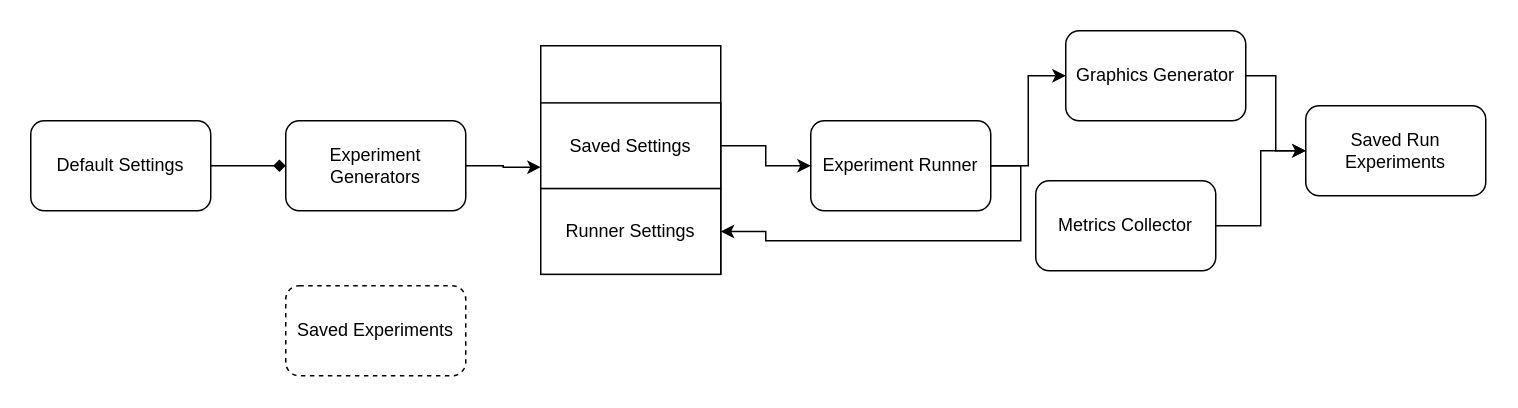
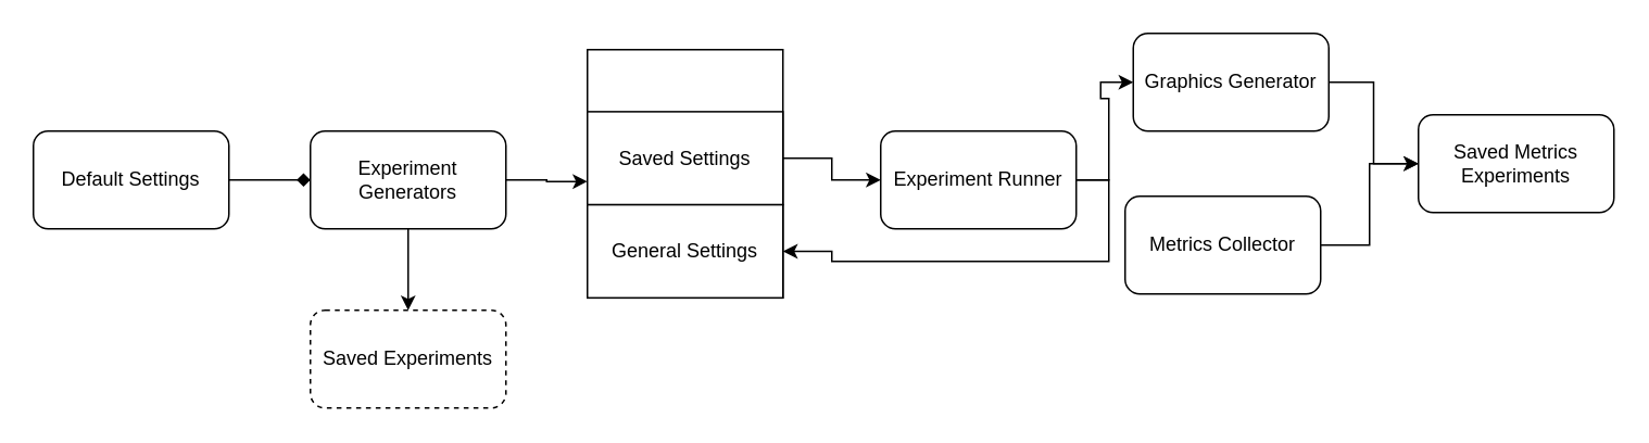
- <mxCell id="15" value="Graphics Generator" style="rounded=1;whiteSpace=wrap;html=1;" vertex="1" parent="1"><mxGeometry x="710" y="20" width="120" height="60" as="geometry" /></mxCell>
+ <mxCell id="15" value="Graphics Generator" style="rounded=1;whiteSpace=wrap;html=1;" vertex="1" parent="1"><mxGeometry x="695" y="20" width="120" height="60" as="geometry" /></mxCell>
- <mxCell id="17" value="Saved Run Experiments" style="rounded=1;whiteSpace=wrap;html=1;" vertex="1" parent="1"><mxGeometry x="870" y="70" width="120" height="60" as="geometry" /></mxCell>
+ <mxCell id="17" value="Saved Metrics Experiments" style="rounded=1;whiteSpace=wrap;html=1;" vertex="1" parent="1"><mxGeometry x="870" y="70" width="120" height="60" as="geometry" /></mxCell>
- <mxCell id="13" value="Runner Settings" style="rounded=0;whiteSpace=wrap;html=1;" vertex="1" parent="10"><mxGeometry y="95.238" width="120" height="57.143" as="geometry" /></mxCell>
+ <mxCell id="13" value="General Settings" style="rounded=0;whiteSpace=wrap;html=1;" vertex="1" parent="10"><mxGeometry y="95.238" width="120" height="57.143" as="geometry" /></mxCell>
+ <mxCell id="2" style="edgeStyle=orthogonalEdgeStyle;rounded=0;orthogonalLoop=1;jettySize=auto;html=1;exitX=0.5;exitY=1;exitDx=0;exitDy=0;" edge="1" parent="1" source="4" target="16"><mxGeometry relative="1" as="geometry" /></mxCell>
